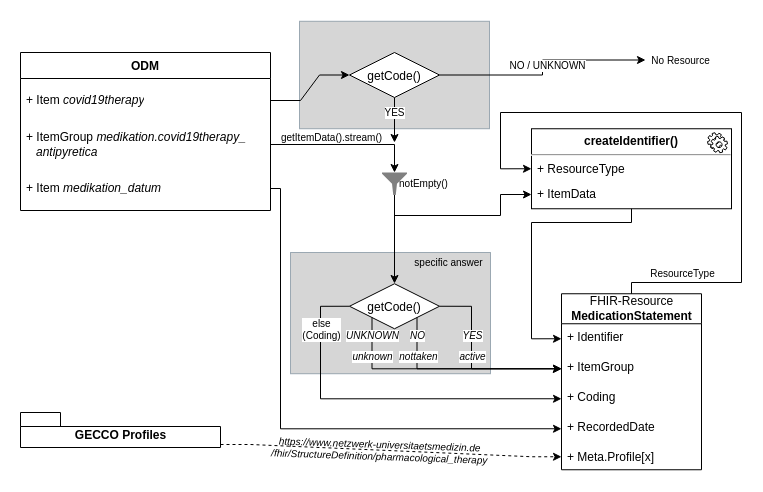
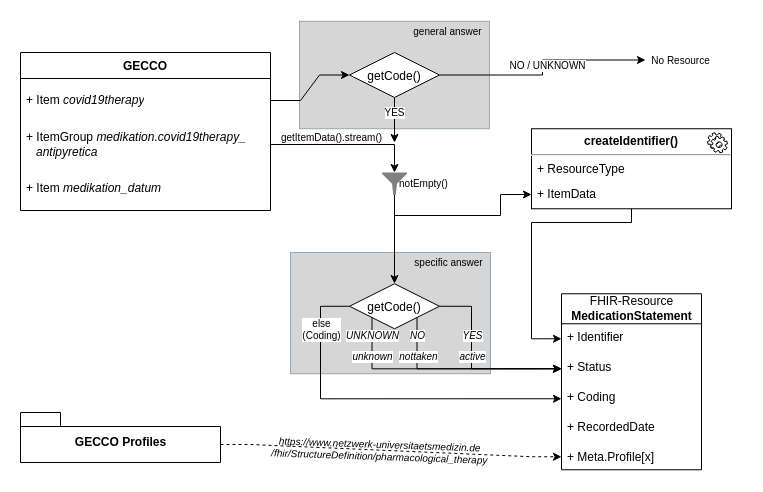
+ <mxCell id="39" value="general answer" style="text;html=1;align=center;verticalAlign=middle;resizable=0;points=[];autosize=1;fontSize=10;fontFamily=Helvetica;fontColor=none;" parent="1" vertex="1"><mxGeometry x="406.5" y="20.75" width="80" height="20" as="geometry" /></mxCell>
- <mxCell id="16" value="ODM" style="swimlane;fontStyle=1;childLayout=stackLayout;horizontal=1;startSize=26;fillColor=none;horizontalStack=0;resizeParent=1;resizeParentMax=0;resizeLast=0;collapsible=1;marginBottom=0;" parent="1" vertex="1"><mxGeometry x="20" y="52" width="250" height="158" as="geometry" /></mxCell>
+ <mxCell id="16" value="GECCO" style="swimlane;fontStyle=1;childLayout=stackLayout;horizontal=1;startSize=26;fillColor=none;horizontalStack=0;resizeParent=1;resizeParentMax=0;resizeLast=0;collapsible=1;marginBottom=0;" parent="1" vertex="1"><mxGeometry x="20" y="52" width="250" height="158" as="geometry" /></mxCell>
- <mxCell id="8" style="edgeStyle=orthogonalEdgeStyle;rounded=0;orthogonalLoop=1;jettySize=auto;html=1;exitX=0.5;exitY=0;exitDx=0;exitDy=0;entryX=0;entryY=0.5;entryDx=0;entryDy=0;" parent="1" source="10" target="4" edge="1"><mxGeometry relative="1" as="geometry"><mxPoint x="481" y="312" as="targetPoint" /><Array as="points"><mxPoint x="631" y="282" /><mxPoint x="741" y="282" /><mxPoint x="741" y="112" /><mxPoint x="500" y="112" /><mxPoint x="500" y="168" /></Array></mxGeometry></mxCell>
- <mxCell id="9" value="ResourceType" style="edgeLabel;html=1;align=center;verticalAlign=middle;resizable=0;points=[];fontSize=10;" parent="8" vertex="1" connectable="0"><mxGeometry x="-0.886" y="-1" relative="1" as="geometry"><mxPoint x="26.83" y="-11" as="offset" /></mxGeometry></mxCell>
- <mxCell id="12" value="+ ItemGroup" style="text;strokeColor=none;fillColor=none;align=left;verticalAlign=top;spacingLeft=4;spacingRight=4;overflow=hidden;rotatable=0;points=[[0,0.5],[1,0.5]];portConstraint=eastwest;" parent="10" vertex="1"><mxGeometry y="60" width="140" height="30" as="geometry" /></mxCell>
+ <mxCell id="12" value="+ Status" style="text;strokeColor=none;fillColor=none;align=left;verticalAlign=top;spacingLeft=4;spacingRight=4;overflow=hidden;rotatable=0;points=[[0,0.5],[1,0.5]];portConstraint=eastwest;" parent="10" vertex="1"><mxGeometry y="60" width="140" height="30" as="geometry" /></mxCell>
- <mxCell id="50" style="edgeStyle=orthogonalEdgeStyle;rounded=0;jumpStyle=sharp;orthogonalLoop=1;jettySize=auto;html=1;exitX=1;exitY=0.5;exitDx=0;exitDy=0;entryX=0;entryY=0.5;entryDx=0;entryDy=0;startArrow=none;startFill=0;fontSize=10;" edge="1" parent="1" source="19" target="14"><mxGeometry relative="1" as="geometry"><Array as="points"><mxPoint x="280" y="188" /><mxPoint x="280" y="428" /></Array></mxGeometry></mxCell>
- <mxCell id="22" value="GECCO Profiles" style="shape=folder;fontStyle=1;spacingTop=10;tabWidth=40;tabHeight=14;tabPosition=left;html=1;" parent="1" vertex="1"><mxGeometry x="20" y="412" width="200" height="35" as="geometry" /></mxCell>
+ <mxCell id="22" value="GECCO Profiles" style="shape=folder;fontStyle=1;spacingTop=10;tabWidth=40;tabHeight=14;tabPosition=left;html=1;" parent="1" vertex="1"><mxGeometry x="20" y="412" width="200" height="50" as="geometry" /></mxCell>
